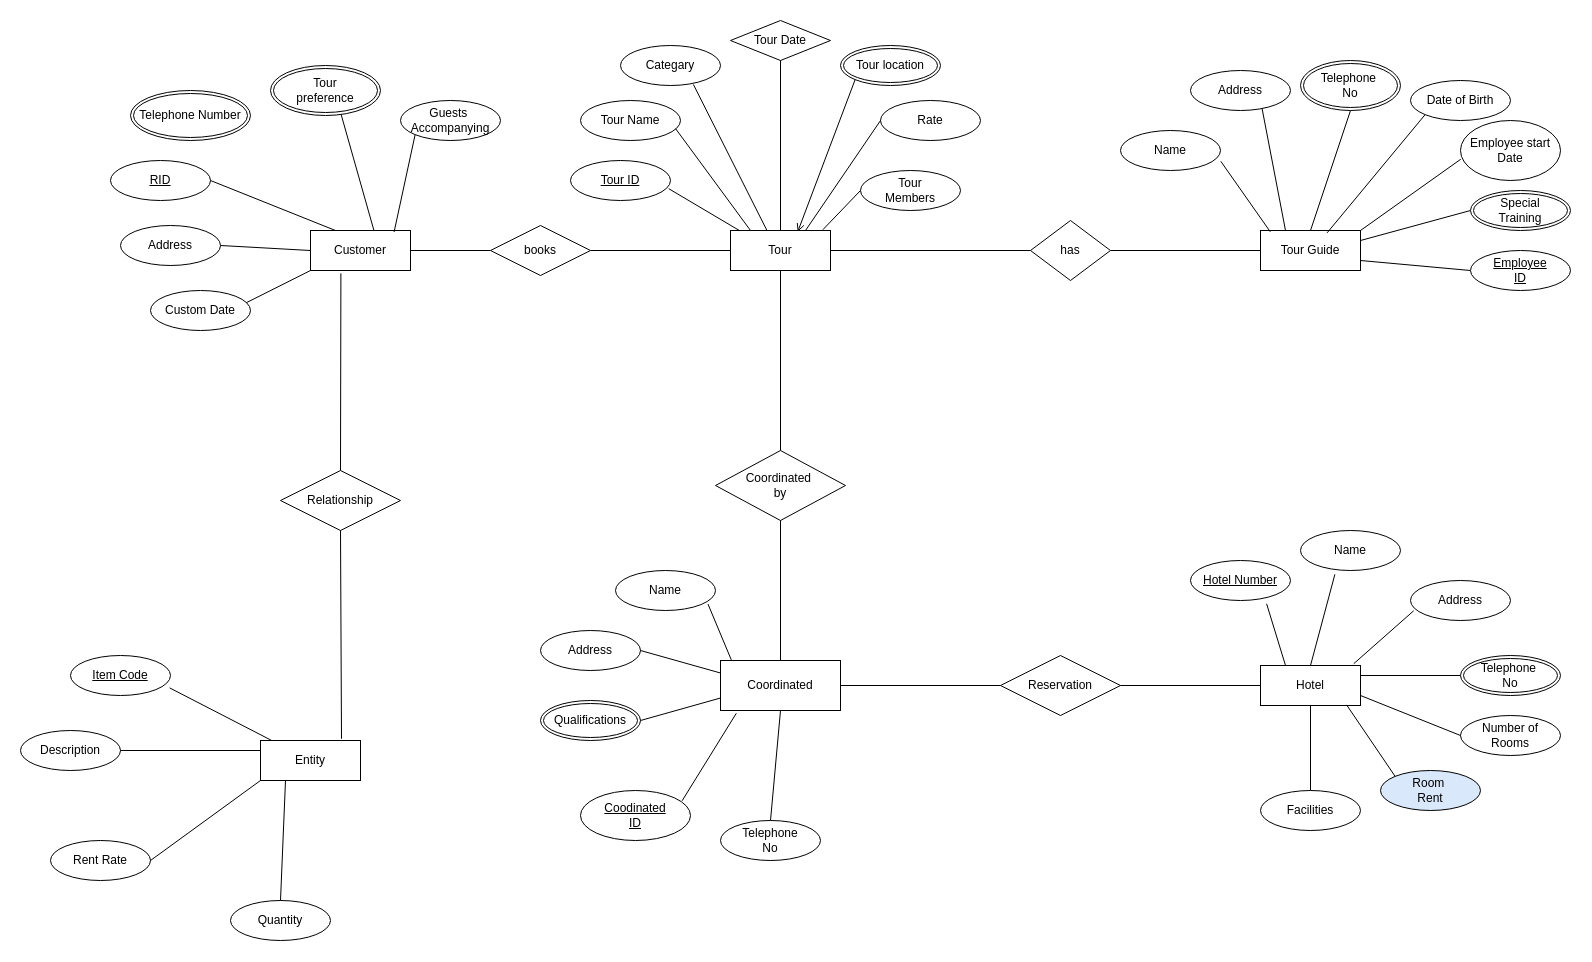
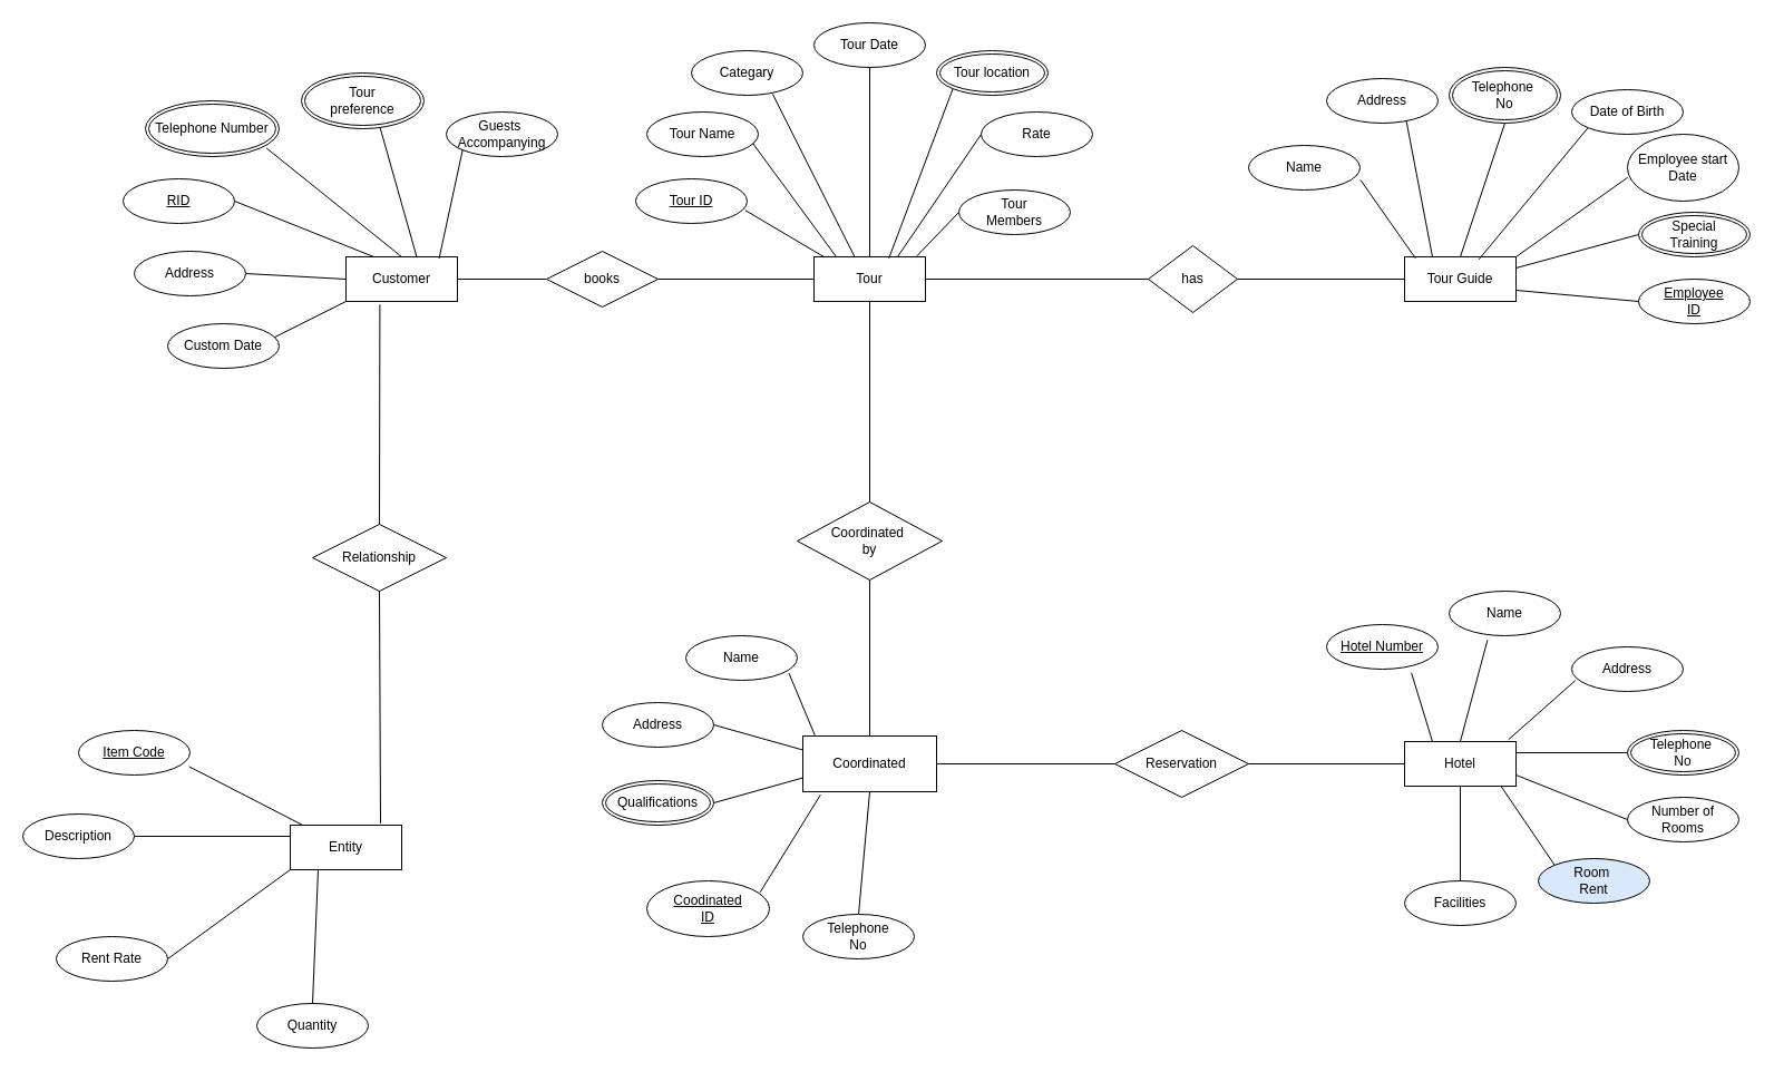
- <mxCell id="29" value="Tour Date" style="rhombus;whiteSpace=wrap;html=1;align=center;" vertex="1" parent="1"><mxGeometry x="730" y="20" width="100" height="40" as="geometry" /></mxCell>
+ <mxCell id="29" value="Tour Date" style="ellipse;whiteSpace=wrap;html=1;align=center;" vertex="1" parent="1"><mxGeometry x="730" y="20" width="100" height="40" as="geometry" /></mxCell>
+ <mxCell id="3" value="" style="endArrow=none;html=1;rounded=0;entryX=0.5;entryY=0;entryDx=0;entryDy=0;exitX=0.905;exitY=0.848;exitDx=0;exitDy=0;exitPerimeter=0;" edge="1" parent="1" source="94" target="2"><mxGeometry relative="1" as="geometry"><mxPoint x="250" y="140" as="sourcePoint" /><mxPoint x="630" y="350" as="targetPoint" /></mxGeometry></mxCell>
- <mxCell id="42" value="" style="endArrow=open;html=1;rounded=0;entryX=0.672;entryY=0.033;entryDx=0;entryDy=0;entryPerimeter=0;exitX=0;exitY=1;exitDx=0;exitDy=0;" edge="1" parent="1" source="40" target="12"><mxGeometry relative="1" as="geometry"><mxPoint x="840" y="100" as="sourcePoint" /><mxPoint x="920" y="280" as="targetPoint" /></mxGeometry></mxCell>
+ <mxCell id="42" value="" style="endArrow=none;html=1;rounded=0;entryX=0.672;entryY=0.033;entryDx=0;entryDy=0;entryPerimeter=0;exitX=0;exitY=1;exitDx=0;exitDy=0;" edge="1" parent="1" source="40" target="12"><mxGeometry relative="1" as="geometry"><mxPoint x="840" y="100" as="sourcePoint" /><mxPoint x="920" y="280" as="targetPoint" /></mxGeometry></mxCell>
